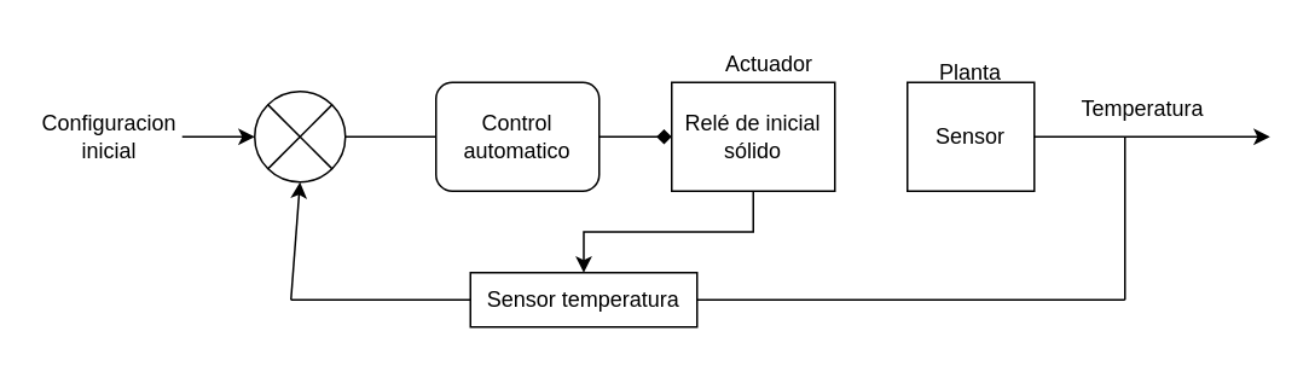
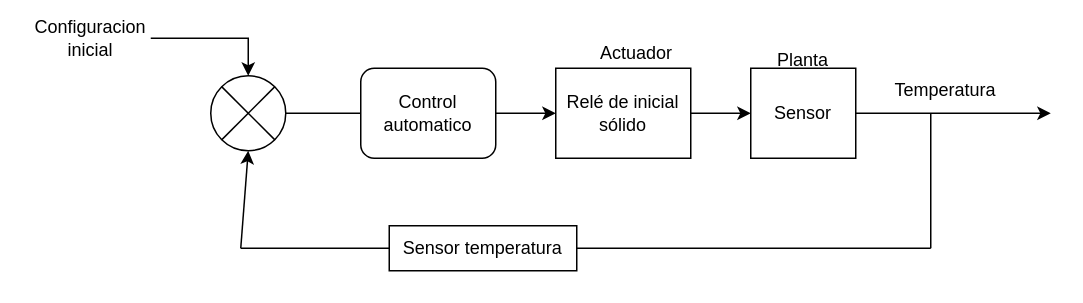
- <mxCell id="5" value="Configuracion inicial" style="text;html=1;strokeColor=none;fillColor=none;align=center;verticalAlign=middle;whiteSpace=wrap;rounded=0;" vertex="1" parent="1"><mxGeometry x="20" y="55" width="80" height="40" as="geometry" /></mxCell>
+ <mxCell id="5" value="Configuracion inicial" style="text;html=1;strokeColor=none;fillColor=none;align=center;verticalAlign=middle;whiteSpace=wrap;rounded=0;" vertex="1" parent="1"><mxGeometry x="20" y="5" width="80" height="40" as="geometry" /></mxCell>
- <mxCell id="3" value="" style="endArrow=diamond;html=1;rounded=0;exitX=1;exitY=0.5;exitDx=0;exitDy=0;startArrow=none;entryX=0;entryY=0.5;entryDx=0;entryDy=0;" edge="1" parent="1" source="8" target="7"><mxGeometry width="50" height="50" relative="1" as="geometry"><mxPoint x="400" y="135" as="sourcePoint" /><mxPoint x="380" y="75" as="targetPoint" /><Array as="points"><mxPoint x="350" y="75" /></Array></mxGeometry></mxCell>
+ <mxCell id="3" value="" style="endArrow=classic;html=1;rounded=0;exitX=1;exitY=0.5;exitDx=0;exitDy=0;startArrow=none;entryX=0;entryY=0.5;entryDx=0;entryDy=0;" edge="1" parent="1" source="8" target="7"><mxGeometry width="50" height="50" relative="1" as="geometry"><mxPoint x="400" y="135" as="sourcePoint" /><mxPoint x="380" y="75" as="targetPoint" /><Array as="points"><mxPoint x="350" y="75" /></Array></mxGeometry></mxCell>
- <mxCell id="6" value="" style="edgeStyle=orthogonalEdgeStyle;rounded=0;orthogonalLoop=1;jettySize=auto;html=1;" edge="1" parent="1" source="7" target="16"><mxGeometry relative="1" as="geometry" /></mxCell>
+ <mxCell id="6" value="" style="edgeStyle=orthogonalEdgeStyle;rounded=0;orthogonalLoop=1;jettySize=auto;html=1;" edge="1" parent="1" source="7" target="11"><mxGeometry relative="1" as="geometry" /></mxCell>
